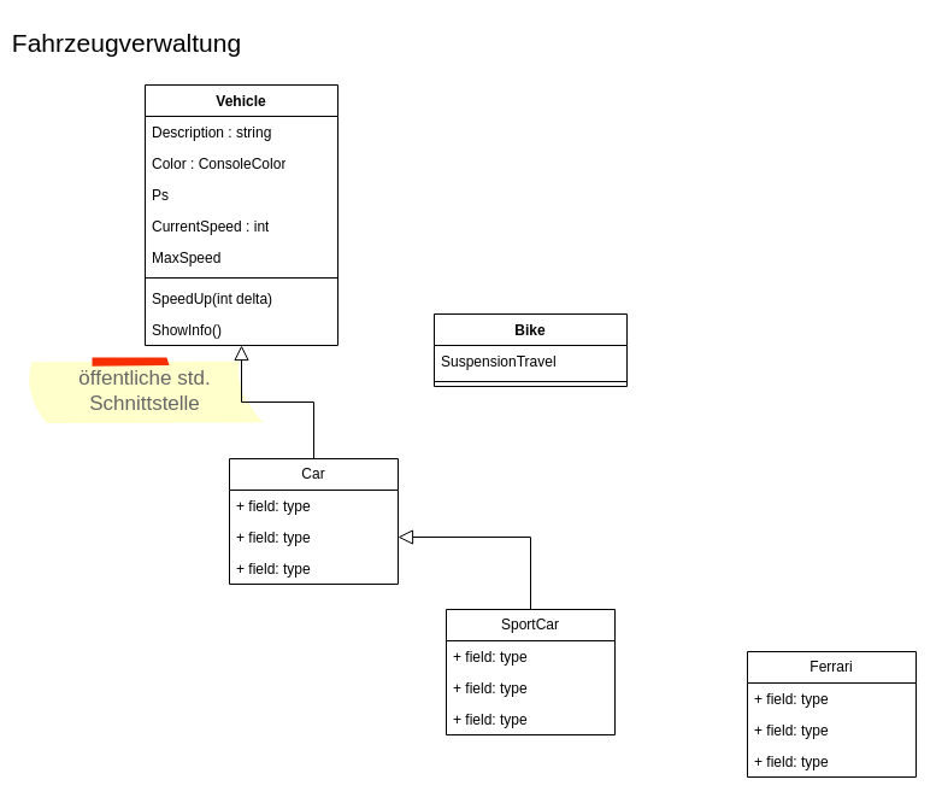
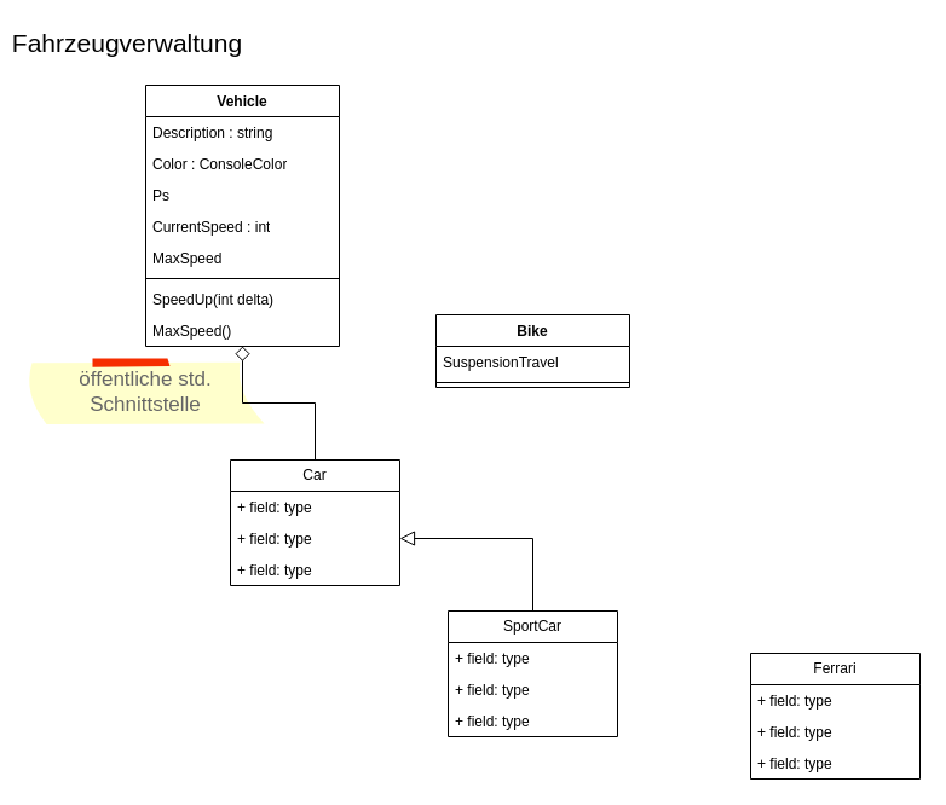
- <mxCell id="10" value="ShowInfo()" style="text;strokeColor=none;fillColor=none;align=left;verticalAlign=top;spacingLeft=4;spacingRight=4;overflow=hidden;rotatable=0;points=[[0,0.5],[1,0.5]];portConstraint=eastwest;whiteSpace=wrap;html=1;" vertex="1" parent="2"><mxGeometry y="190" width="160" height="26" as="geometry" /></mxCell>
+ <mxCell id="10" value="MaxSpeed()" style="text;strokeColor=none;fillColor=none;align=left;verticalAlign=top;spacingLeft=4;spacingRight=4;overflow=hidden;rotatable=0;points=[[0,0.5],[1,0.5]];portConstraint=eastwest;whiteSpace=wrap;html=1;" vertex="1" parent="2"><mxGeometry y="190" width="160" height="26" as="geometry" /></mxCell>
- <mxCell id="16" style="edgeStyle=orthogonalEdgeStyle;rounded=0;orthogonalLoop=1;jettySize=auto;html=1;endArrow=block;endFill=0;endSize=10;" edge="1" parent="1" source="17" target="2"><mxGeometry relative="1" as="geometry" /></mxCell>
+ <mxCell id="16" style="edgeStyle=orthogonalEdgeStyle;rounded=0;orthogonalLoop=1;jettySize=auto;html=1;endArrow=diamond;endFill=0;endSize=10;" edge="1" parent="1" source="17" target="2"><mxGeometry relative="1" as="geometry" /></mxCell>
